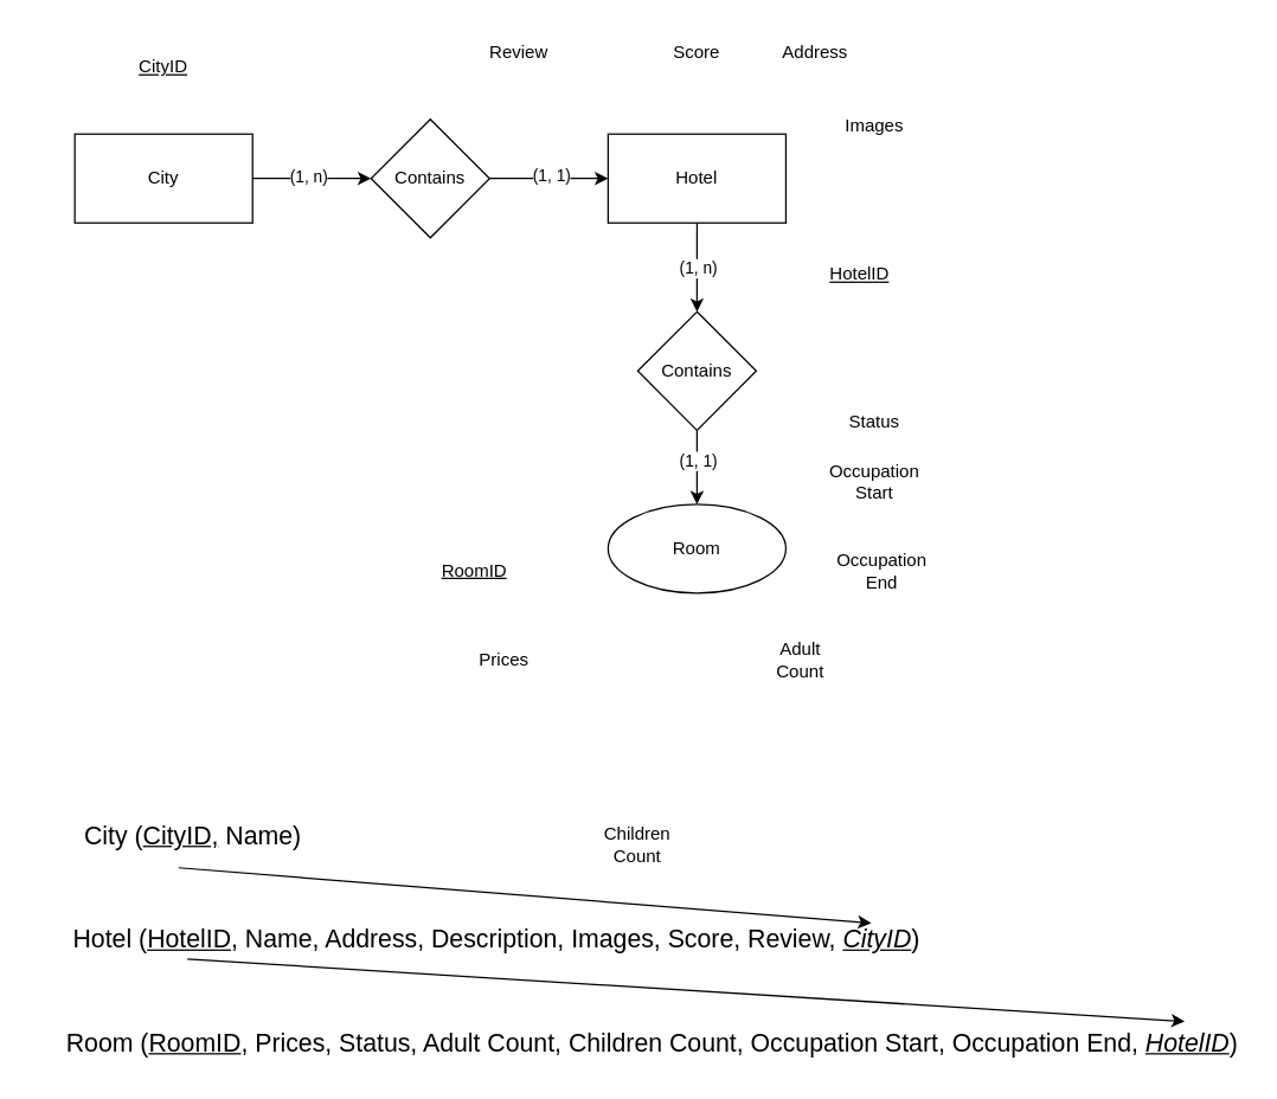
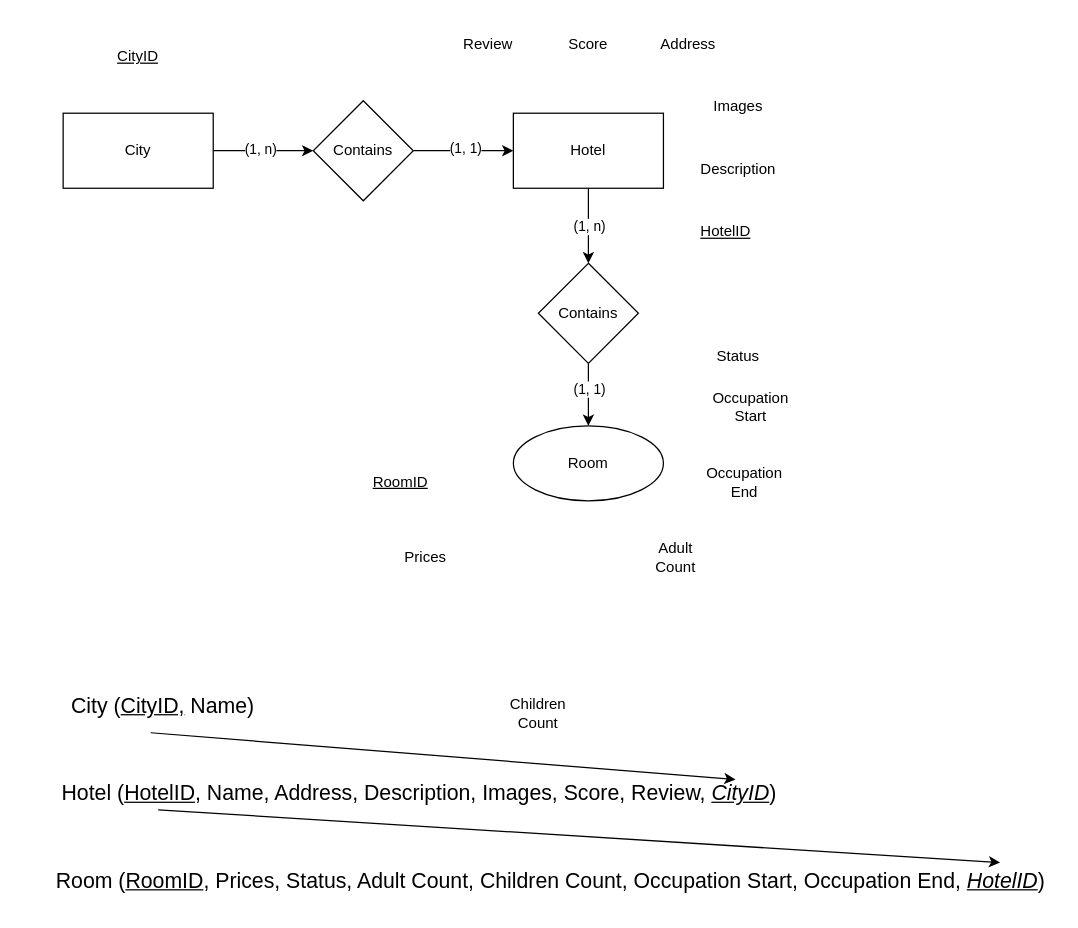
- <mxCell id="21" value="Review" style="text;html=1;strokeColor=none;fillColor=none;align=center;verticalAlign=middle;whiteSpace=wrap;rounded=0;" parent="1" vertex="1"><mxGeometry x="320" y="20" width="60" height="30" as="geometry" /></mxCell>
+ <mxCell id="21" value="Review" style="text;html=1;strokeColor=none;fillColor=none;align=center;verticalAlign=middle;whiteSpace=wrap;rounded=0;" parent="1" vertex="1"><mxGeometry x="360" y="20" width="60" height="30" as="geometry" /></mxCell>
+ <mxCell id="25" value="Description" style="text;html=1;strokeColor=none;fillColor=none;align=center;verticalAlign=middle;whiteSpace=wrap;rounded=0;" parent="1" vertex="1"><mxGeometry x="560" y="120" width="60" height="30" as="geometry" /></mxCell>
- <mxCell id="16" value="Occupation Start" style="text;html=1;strokeColor=none;fillColor=none;align=center;verticalAlign=middle;whiteSpace=wrap;rounded=0;" parent="1" vertex="1"><mxGeometry x="560" y="310" width="60" height="30" as="geometry" /></mxCell>
+ <mxCell id="16" value="Occupation Start" style="text;html=1;strokeColor=none;fillColor=none;align=center;verticalAlign=middle;whiteSpace=wrap;rounded=0;" parent="1" vertex="1"><mxGeometry x="570" y="310" width="60" height="30" as="geometry" /></mxCell>
